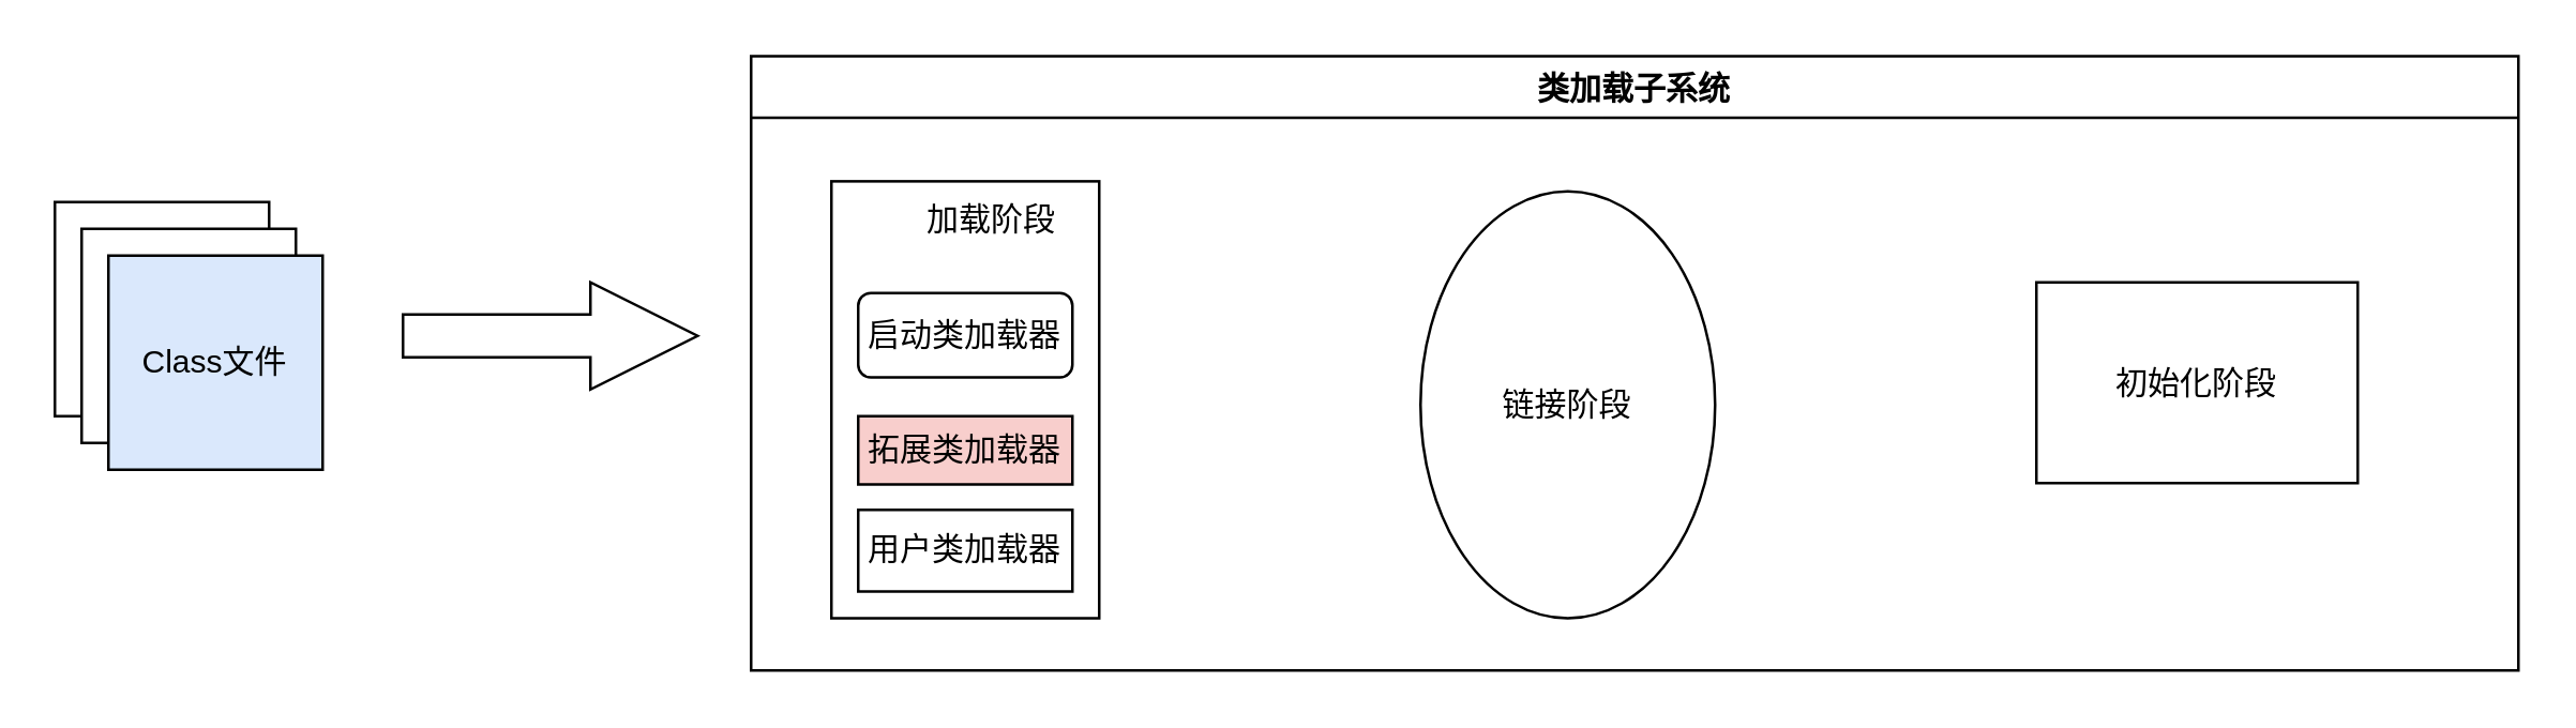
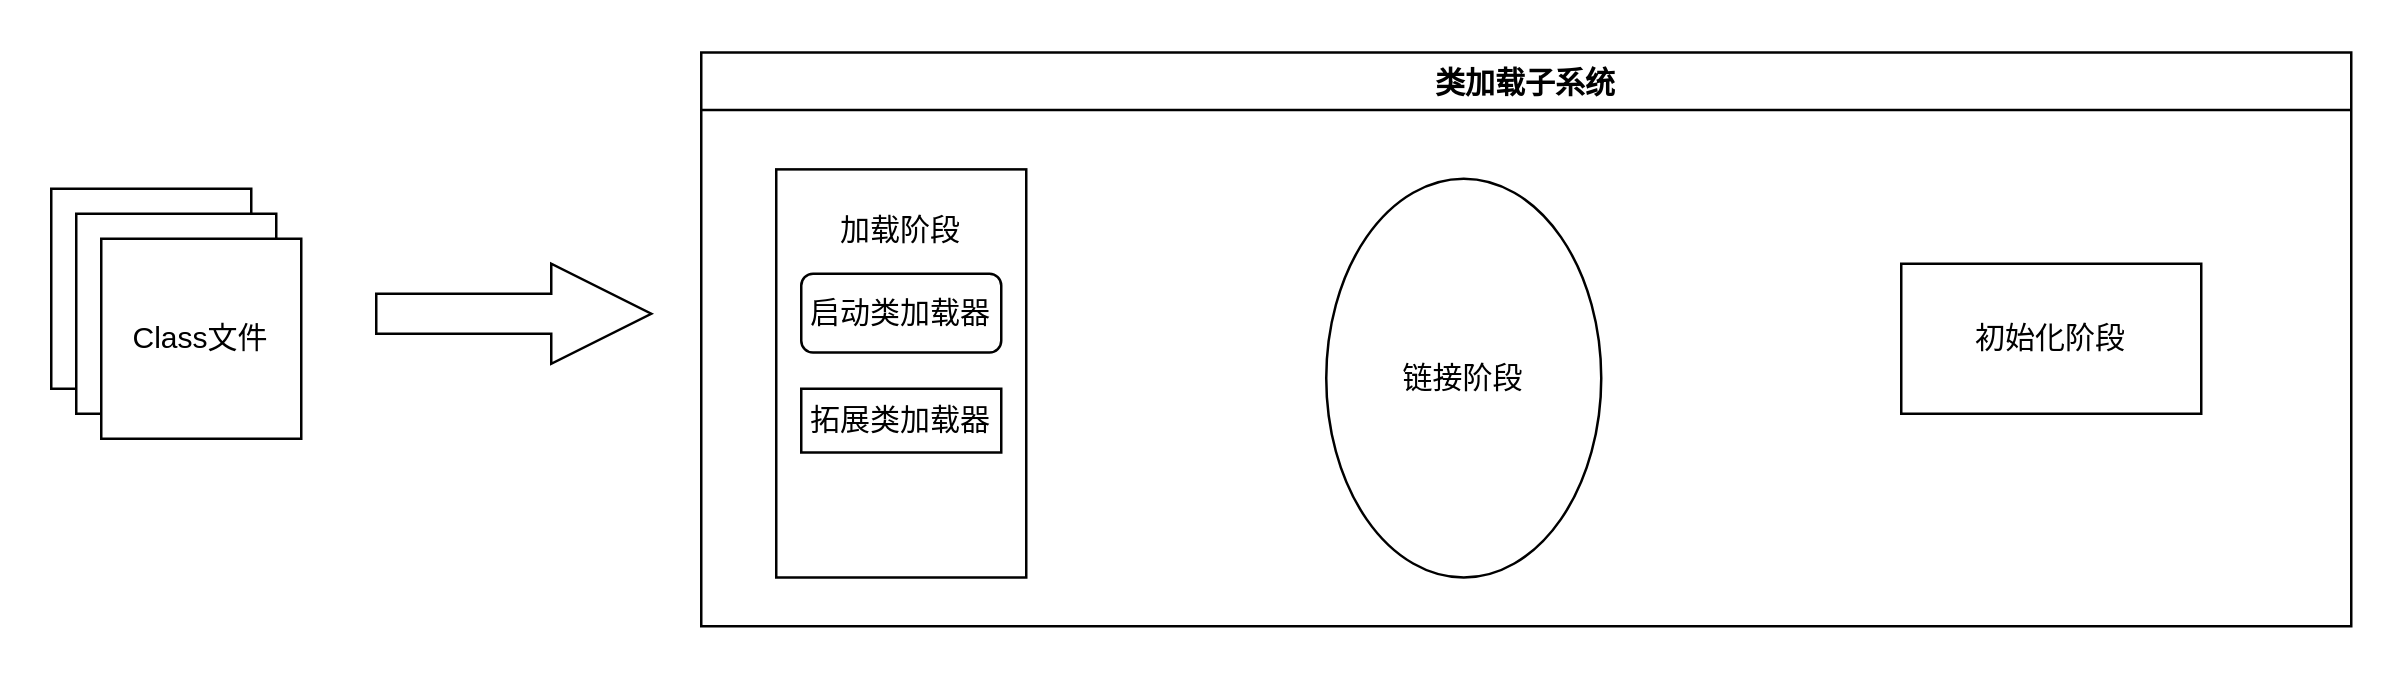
- <mxCell id="10" value="加载阶段" style="text;html=1;strokeColor=none;fillColor=none;align=center;verticalAlign=middle;whiteSpace=wrap;rounded=0;hachureGap=4;pointerEvents=0;" vertex="1" parent="6"><mxGeometry x="60" y="49" width="60" height="25.5" as="geometry" /></mxCell>
+ <mxCell id="10" value="加载阶段" style="text;html=1;strokeColor=none;fillColor=none;align=center;verticalAlign=middle;whiteSpace=wrap;rounded=0;hachureGap=4;pointerEvents=0;" vertex="1" parent="6"><mxGeometry x="50" y="59" width="60" height="25.5" as="geometry" /></mxCell>
- <mxCell id="4" value="Class文件" style="whiteSpace=wrap;html=1;aspect=fixed;hachureGap=4;pointerEvents=0;fillColor=#dae8fc;" vertex="1" parent="1"><mxGeometry x="40" y="95" width="80" height="80" as="geometry" /></mxCell>
+ <mxCell id="4" value="Class文件" style="whiteSpace=wrap;html=1;aspect=fixed;hachureGap=4;pointerEvents=0;" vertex="1" parent="1"><mxGeometry x="40" y="95" width="80" height="80" as="geometry" /></mxCell>
- <mxCell id="8" value="初始化阶段" style="rounded=0;whiteSpace=wrap;html=1;hachureGap=4;pointerEvents=0;" vertex="1" parent="6"><mxGeometry x="480" y="84.5" width="120" height="75" as="geometry" /></mxCell>
+ <mxCell id="8" value="初始化阶段" style="rounded=0;whiteSpace=wrap;html=1;hachureGap=4;pointerEvents=0;" vertex="1" parent="6"><mxGeometry x="480" y="84.5" width="120" height="60" as="geometry" /></mxCell>
- <mxCell id="12" value="拓展类加载器" style="rounded=0;whiteSpace=wrap;html=1;hachureGap=4;pointerEvents=0;fillColor=#f8cecc;" vertex="1" parent="6"><mxGeometry x="40" y="134.5" width="80" height="25.5" as="geometry" /></mxCell>
+ <mxCell id="12" value="拓展类加载器" style="rounded=0;whiteSpace=wrap;html=1;hachureGap=4;pointerEvents=0;" vertex="1" parent="6"><mxGeometry x="40" y="134.5" width="80" height="25.5" as="geometry" /></mxCell>
- <mxCell id="13" value="用户类加载器" style="rounded=0;whiteSpace=wrap;html=1;hachureGap=4;pointerEvents=0;" vertex="1" parent="6"><mxGeometry x="40" y="169.5" width="80" height="30.5" as="geometry" /></mxCell>
